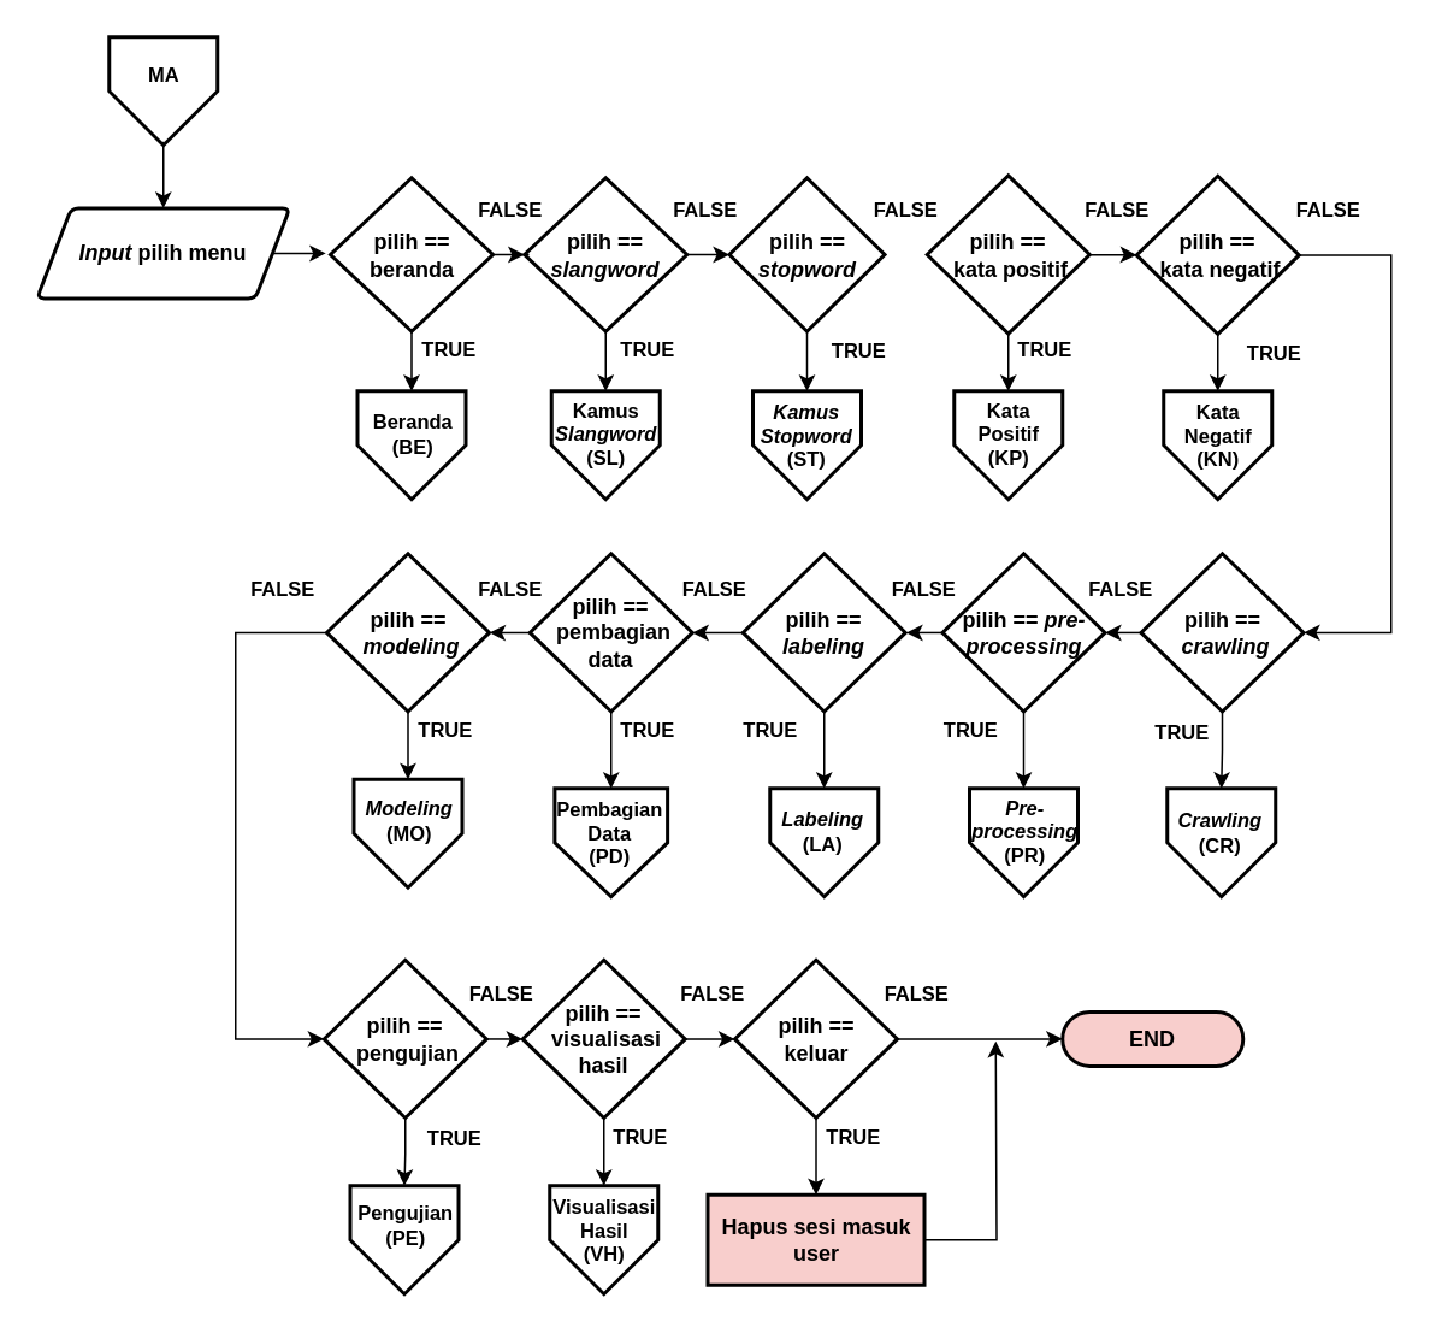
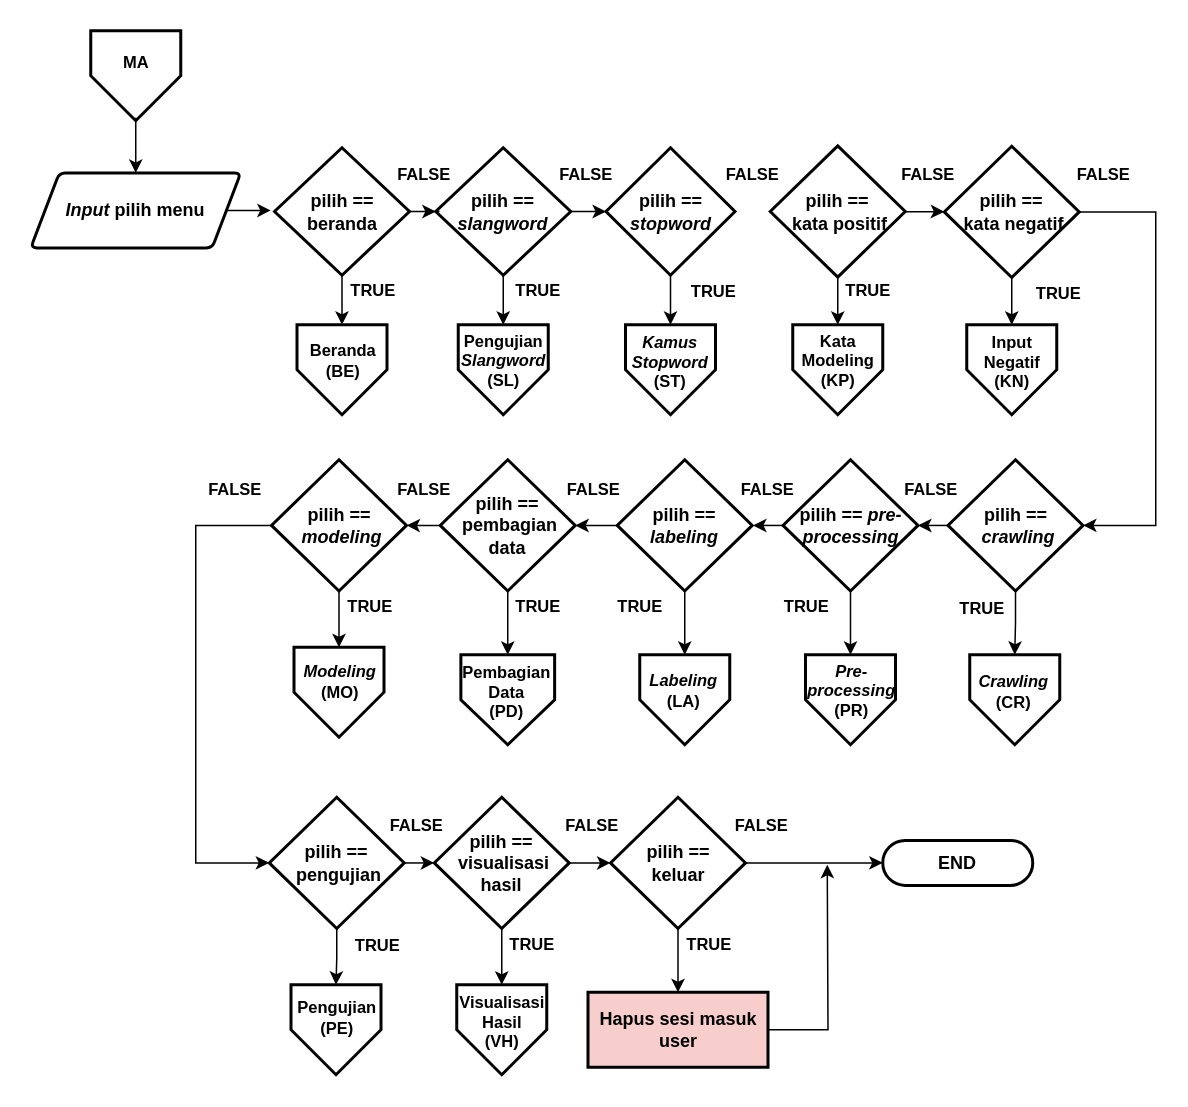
- <mxCell id="55" value="&lt;span style=&quot;font-size: 11px&quot;&gt;&lt;span style=&quot;font-size: 11px&quot;&gt;&lt;b&gt;Kamus&lt;/b&gt;&lt;br&gt;&lt;b style=&quot;font-style: italic&quot;&gt;Slangword&lt;/b&gt;&lt;/span&gt;&lt;/span&gt;&lt;br style=&quot;font-size: 11px&quot;&gt;&lt;b style=&quot;font-size: 11px&quot;&gt;(SL)&lt;/b&gt;" style="text;html=1;align=center;verticalAlign=middle;resizable=0;points=[];autosize=1;fontSize=11;" parent="1" vertex="1"><mxGeometry x="300" y="220" width="70" height="40" as="geometry" /></mxCell>
+ <mxCell id="55" value="&lt;span style=&quot;font-size: 11px&quot;&gt;&lt;span style=&quot;font-size: 11px&quot;&gt;&lt;b&gt;Pengujian&lt;/b&gt;&lt;br&gt;&lt;b style=&quot;font-style: italic&quot;&gt;Slangword&lt;/b&gt;&lt;/span&gt;&lt;/span&gt;&lt;br style=&quot;font-size: 11px&quot;&gt;&lt;b style=&quot;font-size: 11px&quot;&gt;(SL)&lt;/b&gt;" style="text;html=1;align=center;verticalAlign=middle;resizable=0;points=[];autosize=1;fontSize=11;" parent="1" vertex="1"><mxGeometry x="300" y="220" width="70" height="40" as="geometry" /></mxCell>
- <mxCell id="57" value="&lt;b style=&quot;font-size: 11px&quot;&gt;Kata&lt;br&gt;Positif&lt;/b&gt;&lt;br style=&quot;font-size: 11px&quot;&gt;&lt;b style=&quot;font-size: 11px&quot;&gt;(KP)&lt;/b&gt;" style="text;html=1;align=center;verticalAlign=middle;resizable=0;points=[];autosize=1;fontSize=11;" parent="1" vertex="1"><mxGeometry x="533" y="220" width="50" height="40" as="geometry" /></mxCell>
+ <mxCell id="57" value="&lt;b style=&quot;font-size: 11px&quot;&gt;Kata&lt;br&gt;Modeling&lt;/b&gt;&lt;br style=&quot;font-size: 11px&quot;&gt;&lt;b style=&quot;font-size: 11px&quot;&gt;(KP)&lt;/b&gt;" style="text;html=1;align=center;verticalAlign=middle;resizable=0;points=[];autosize=1;fontSize=11;" parent="1" vertex="1"><mxGeometry x="533" y="220" width="50" height="40" as="geometry" /></mxCell>
- <mxCell id="58" value="&lt;b style=&quot;font-size: 11px&quot;&gt;Kata&lt;br&gt;Negatif&lt;/b&gt;&lt;br style=&quot;font-size: 11px&quot;&gt;&lt;b style=&quot;font-size: 11px&quot;&gt;(KN)&lt;/b&gt;" style="text;html=1;align=center;verticalAlign=middle;resizable=0;points=[];autosize=1;fontSize=11;" parent="1" vertex="1"><mxGeometry x="649" y="221" width="50" height="40" as="geometry" /></mxCell>
+ <mxCell id="58" value="&lt;b style=&quot;font-size: 11px&quot;&gt;Input&lt;br&gt;Negatif&lt;/b&gt;&lt;br style=&quot;font-size: 11px&quot;&gt;&lt;b style=&quot;font-size: 11px&quot;&gt;(KN)&lt;/b&gt;" style="text;html=1;align=center;verticalAlign=middle;resizable=0;points=[];autosize=1;fontSize=11;" parent="1" vertex="1"><mxGeometry x="649" y="221" width="50" height="40" as="geometry" /></mxCell>
- <mxCell id="41" value="&lt;span&gt;END&lt;/span&gt;" style="rounded=1;whiteSpace=wrap;html=1;absoluteArcSize=1;arcSize=64;strokeWidth=2;fontStyle=1;fillColor=#f8cecc;" parent="1" vertex="1"><mxGeometry x="588" y="559.75" width="100" height="30" as="geometry" /></mxCell>
+ <mxCell id="41" value="&lt;span&gt;END&lt;/span&gt;" style="rounded=1;whiteSpace=wrap;html=1;absoluteArcSize=1;arcSize=64;strokeWidth=2;fontStyle=1" parent="1" vertex="1"><mxGeometry x="588" y="559.75" width="100" height="30" as="geometry" /></mxCell>
